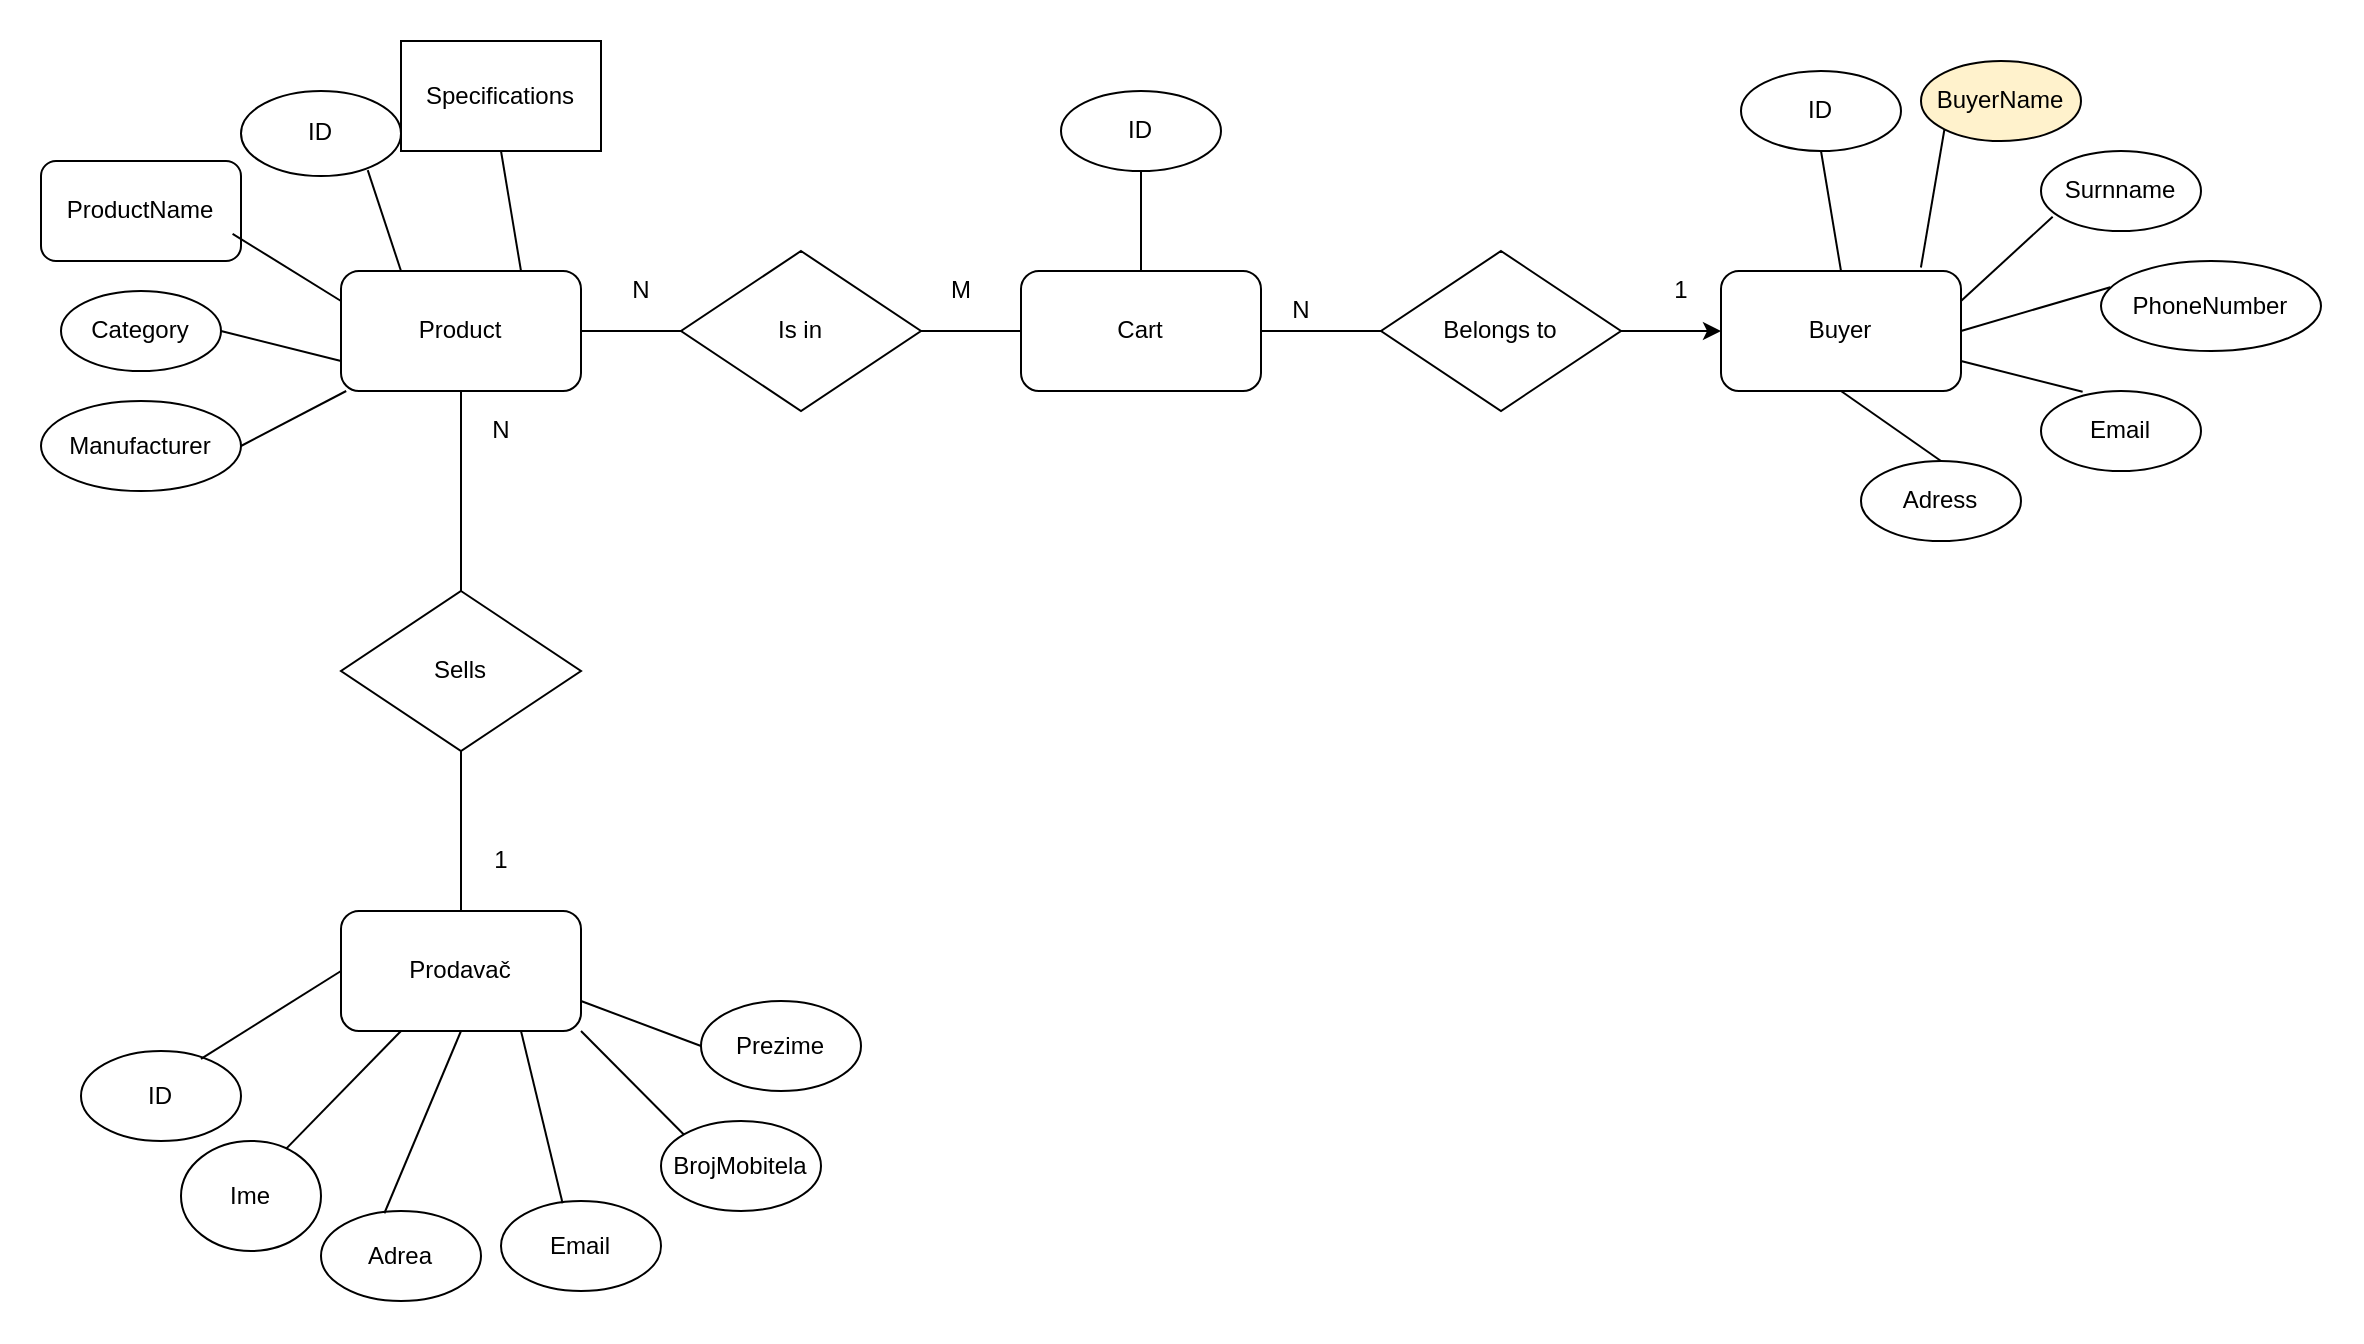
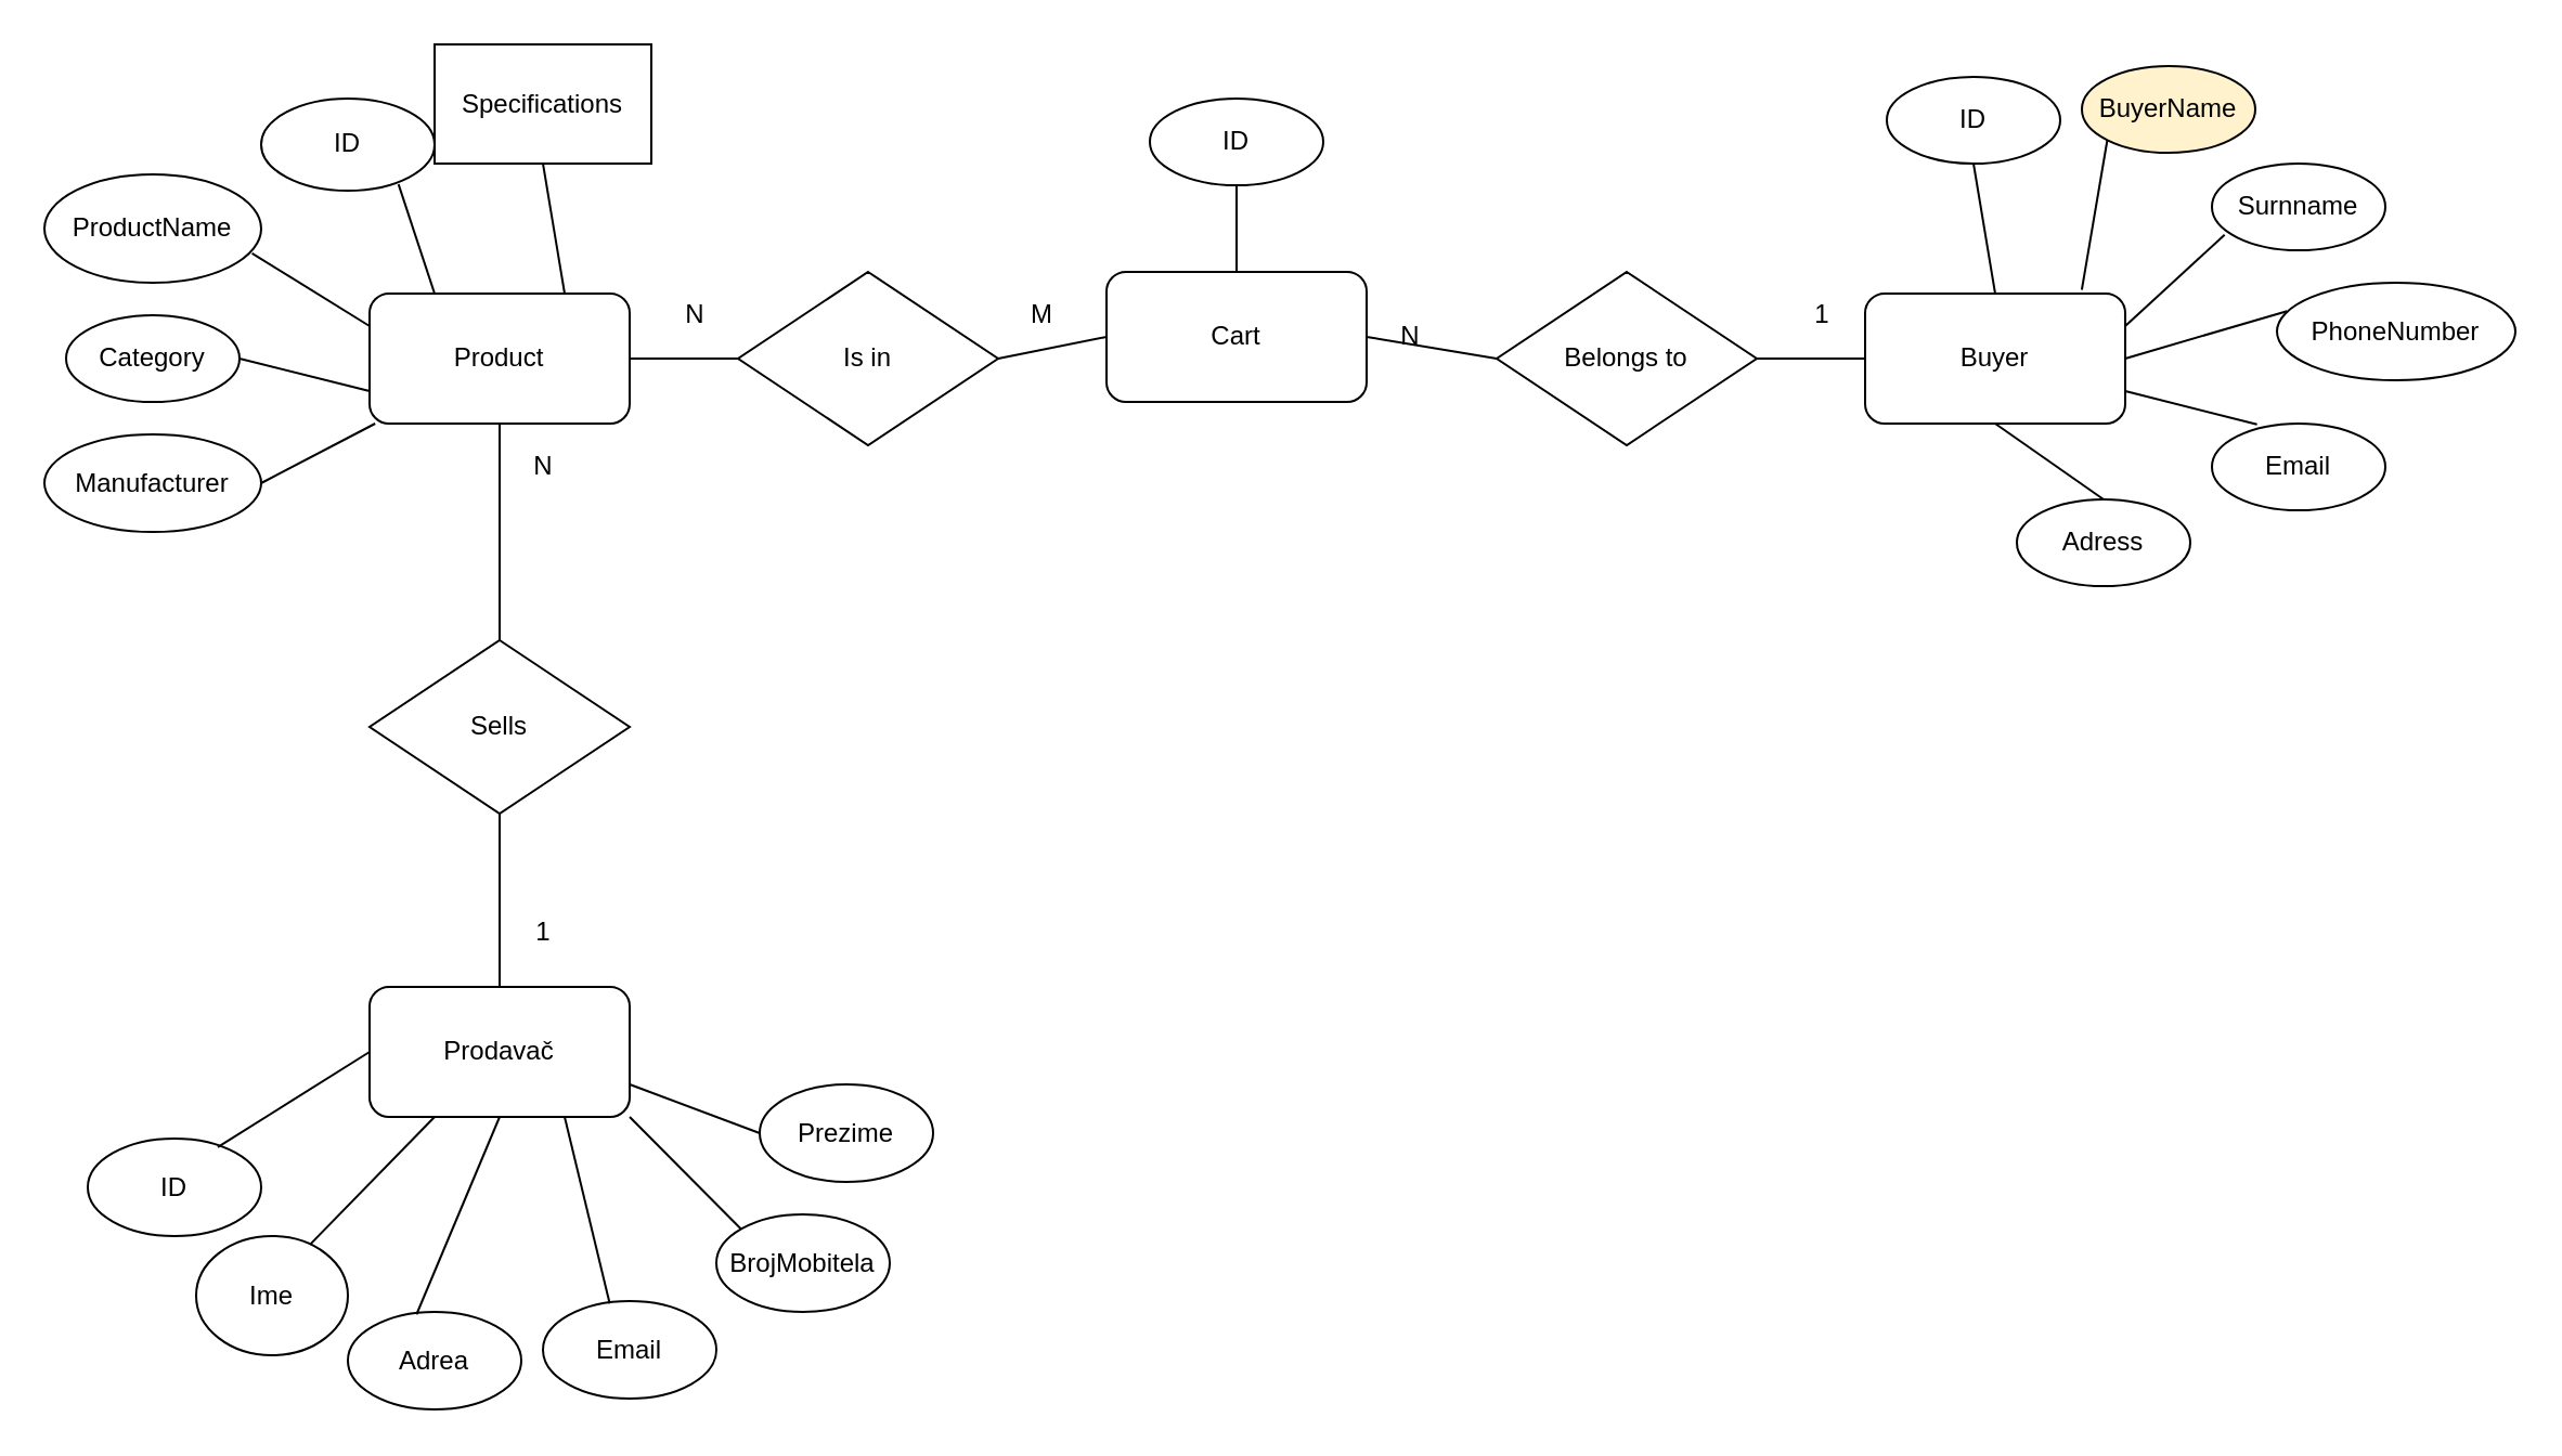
- <mxCell id="16" value="&lt;div&gt;ProductName&lt;/div&gt;" style="whiteSpace=wrap;html=1;rounded=1;" vertex="1" parent="1"><mxGeometry x="20" y="80" width="100" height="50" as="geometry" /></mxCell>
+ <mxCell id="16" value="&lt;div&gt;ProductName&lt;/div&gt;" style="ellipse;whiteSpace=wrap;html=1;" vertex="1" parent="1"><mxGeometry x="20" y="80" width="100" height="50" as="geometry" /></mxCell>
- <mxCell id="3" value="Cart" style="rounded=1;whiteSpace=wrap;html=1;" vertex="1" parent="1"><mxGeometry x="510" y="135" width="120" height="60" as="geometry" /></mxCell>
+ <mxCell id="3" value="Cart" style="rounded=1;whiteSpace=wrap;html=1;" vertex="1" parent="1"><mxGeometry x="510" y="125" width="120" height="60" as="geometry" /></mxCell>
- <mxCell id="50" value="" style="endArrow=classic;html=1;rounded=0;exitX=1;exitY=0.5;exitDx=0;exitDy=0;entryX=0;entryY=0.5;entryDx=0;entryDy=0;" edge="1" parent="1" source="6" target="5"><mxGeometry relative="1" as="geometry"><mxPoint x="380" y="255" as="sourcePoint" /><mxPoint x="430" y="255" as="targetPoint" /></mxGeometry></mxCell>
+ <mxCell id="50" value="" style="endArrow=none;html=1;rounded=0;exitX=1;exitY=0.5;exitDx=0;exitDy=0;entryX=0;entryY=0.5;entryDx=0;entryDy=0;" edge="1" parent="1" source="6" target="5"><mxGeometry relative="1" as="geometry"><mxPoint x="380" y="255" as="sourcePoint" /><mxPoint x="430" y="255" as="targetPoint" /></mxGeometry></mxCell>
